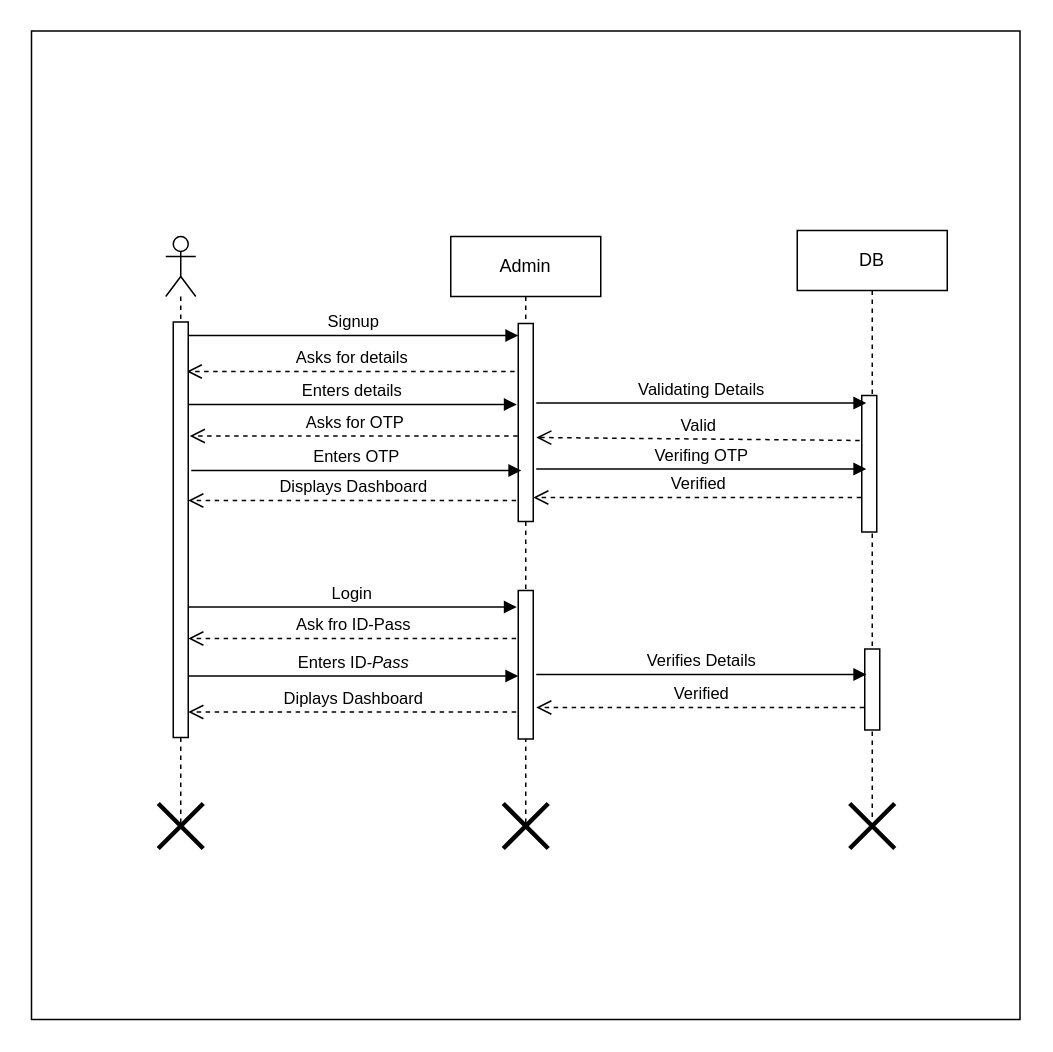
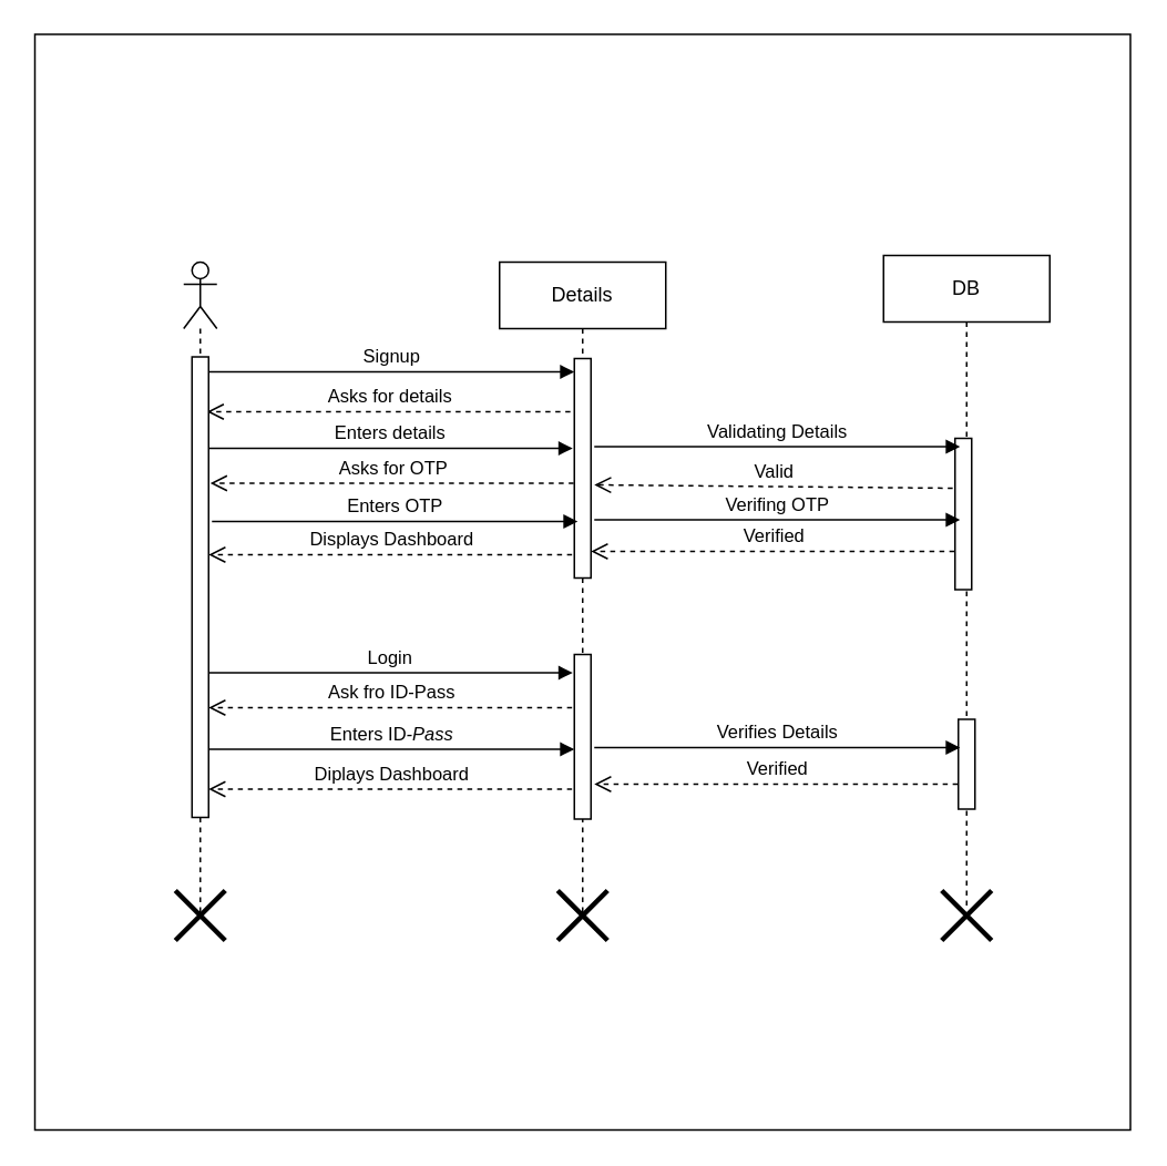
- <mxCell id="3" value="Admin" style="shape=umlLifeline;perimeter=lifelinePerimeter;whiteSpace=wrap;html=1;container=1;dropTarget=0;collapsible=0;recursiveResize=0;outlineConnect=0;portConstraint=eastwest;newEdgeStyle={&quot;curved&quot;:0,&quot;rounded&quot;:0};" parent="1" vertex="1"><mxGeometry x="300" y="157" width="100" height="393" as="geometry" /></mxCell>
+ <mxCell id="3" value="Details" style="shape=umlLifeline;perimeter=lifelinePerimeter;whiteSpace=wrap;html=1;container=1;dropTarget=0;collapsible=0;recursiveResize=0;outlineConnect=0;portConstraint=eastwest;newEdgeStyle={&quot;curved&quot;:0,&quot;rounded&quot;:0};" parent="1" vertex="1"><mxGeometry x="300" y="157" width="100" height="393" as="geometry" /></mxCell>
